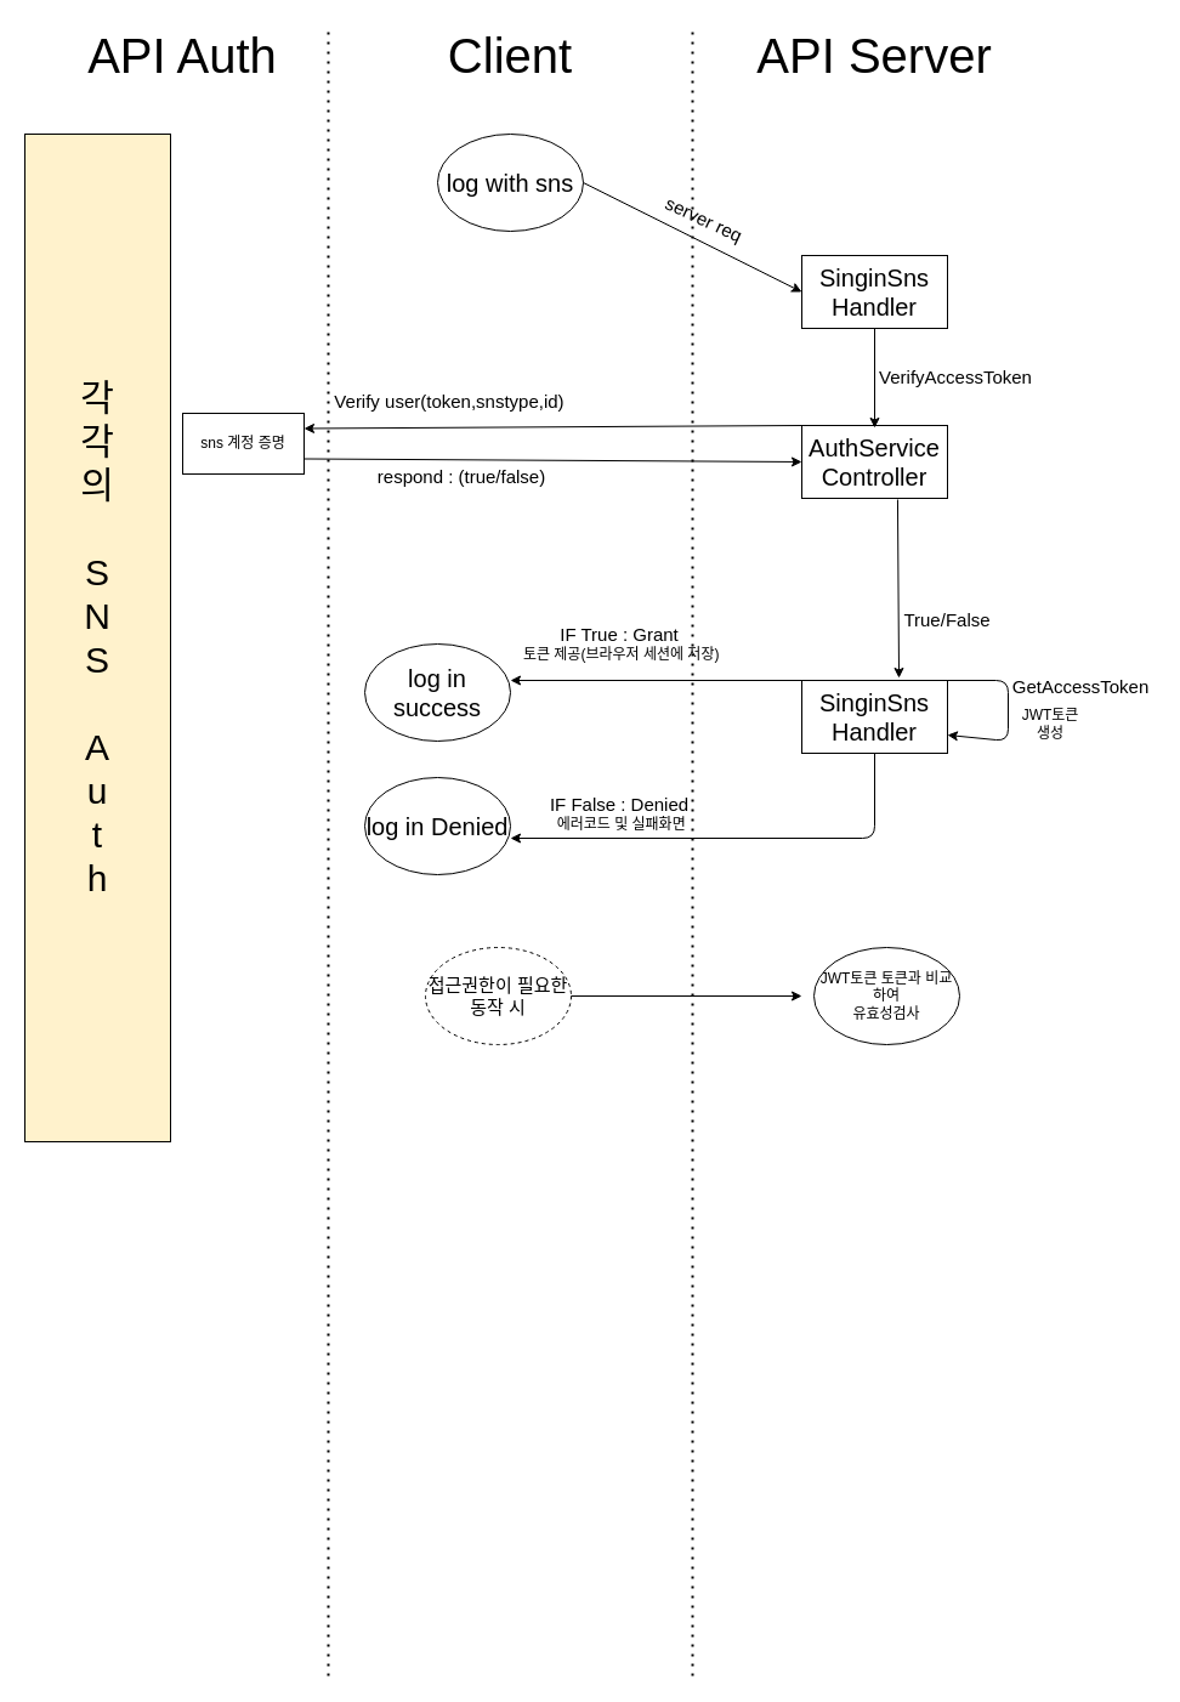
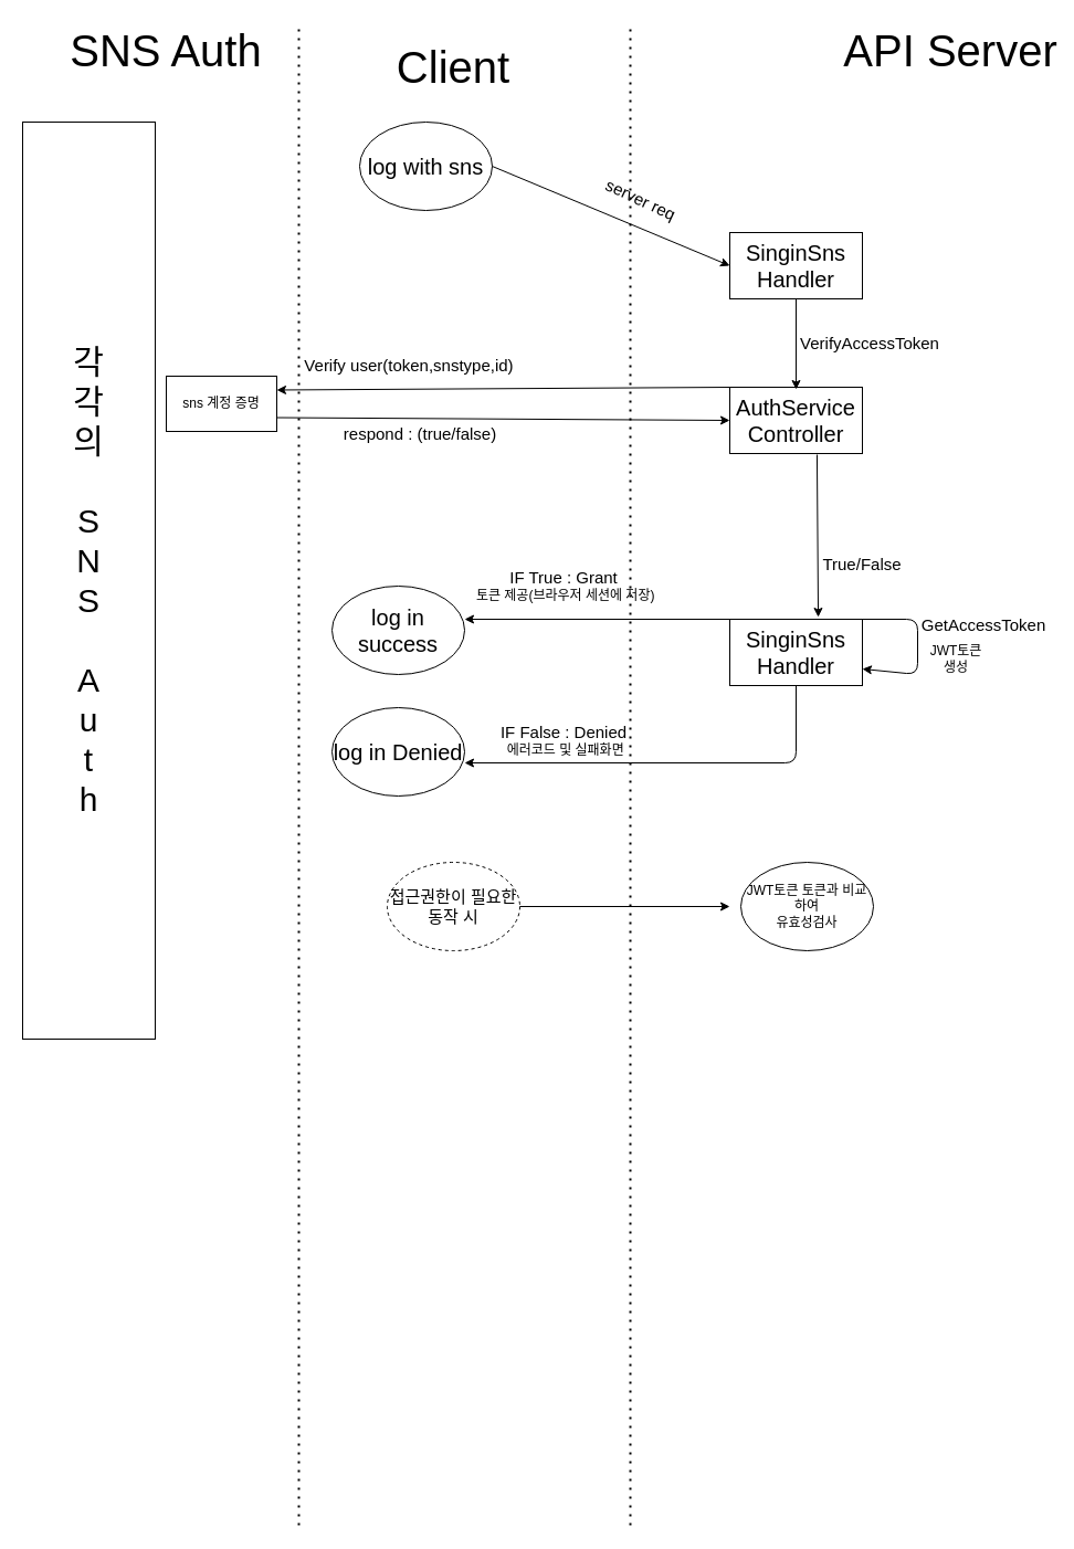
- <mxCell id="4" value="&lt;font style=&quot;font-size: 40px&quot;&gt;API Auth&lt;br&gt;&lt;/font&gt;" style="text;html=1;strokeColor=none;fillColor=none;align=center;verticalAlign=middle;whiteSpace=wrap;rounded=0;" vertex="1" parent="1"><mxGeometry x="50" y="20" width="200" height="50" as="geometry" /></mxCell>
+ <mxCell id="4" value="&lt;font style=&quot;font-size: 40px&quot;&gt;SNS Auth&lt;br&gt;&lt;/font&gt;" style="text;html=1;strokeColor=none;fillColor=none;align=center;verticalAlign=middle;whiteSpace=wrap;rounded=0;" vertex="1" parent="1"><mxGeometry x="50" y="20" width="200" height="50" as="geometry" /></mxCell>
- <mxCell id="5" value="&lt;font style=&quot;font-size: 40px&quot;&gt;Client&lt;/font&gt;" style="text;html=1;strokeColor=none;fillColor=none;align=center;verticalAlign=middle;whiteSpace=wrap;rounded=0;" vertex="1" parent="1"><mxGeometry x="320" y="20" width="200" height="50" as="geometry" /></mxCell>
+ <mxCell id="5" value="&lt;font style=&quot;font-size: 40px&quot;&gt;Client&lt;/font&gt;" style="text;html=1;strokeColor=none;fillColor=none;align=center;verticalAlign=middle;whiteSpace=wrap;rounded=0;" vertex="1" parent="1"><mxGeometry x="310" y="35" width="200" height="50" as="geometry" /></mxCell>
- <mxCell id="6" value="&lt;font style=&quot;font-size: 40px&quot;&gt;API Server&lt;/font&gt;" style="text;html=1;strokeColor=none;fillColor=none;align=center;verticalAlign=middle;whiteSpace=wrap;rounded=0;" vertex="1" parent="1"><mxGeometry x="620" y="20" width="200" height="50" as="geometry" /></mxCell>
+ <mxCell id="6" value="&lt;font style=&quot;font-size: 40px&quot;&gt;API Server&lt;/font&gt;" style="text;html=1;strokeColor=none;fillColor=none;align=center;verticalAlign=middle;whiteSpace=wrap;rounded=0;" vertex="1" parent="1"><mxGeometry x="760" y="20" width="200" height="50" as="geometry" /></mxCell>
- <mxCell id="7" value="&lt;font style=&quot;font-size: 20px&quot;&gt;log with sns&lt;/font&gt;" style="ellipse;whiteSpace=wrap;html=1;" vertex="1" parent="1"><mxGeometry x="360" y="110" width="120" height="80" as="geometry" /></mxCell>
+ <mxCell id="7" value="&lt;font style=&quot;font-size: 20px&quot;&gt;log with sns&lt;/font&gt;" style="ellipse;whiteSpace=wrap;html=1;" vertex="1" parent="1"><mxGeometry x="325" y="110" width="120" height="80" as="geometry" /></mxCell>
- <mxCell id="12" value="&lt;div style=&quot;font-size: 30px&quot;&gt;&lt;font style=&quot;font-size: 30px&quot;&gt;각&lt;/font&gt;&lt;/div&gt;&lt;div style=&quot;font-size: 30px&quot;&gt;&lt;font style=&quot;font-size: 30px&quot;&gt;각&lt;/font&gt;&lt;/div&gt;&lt;div style=&quot;font-size: 30px&quot;&gt;&lt;font style=&quot;font-size: 30px&quot;&gt;의&lt;/font&gt;&lt;/div&gt;&lt;div style=&quot;font-size: 30px&quot;&gt;&lt;font style=&quot;font-size: 30px&quot;&gt;&lt;br&gt;&lt;/font&gt;&lt;/div&gt;&lt;div style=&quot;font-size: 30px&quot;&gt;&lt;font style=&quot;font-size: 30px&quot;&gt;S&lt;/font&gt;&lt;/div&gt;&lt;div style=&quot;font-size: 30px&quot;&gt;&lt;font style=&quot;font-size: 30px&quot;&gt;N&lt;/font&gt;&lt;/div&gt;&lt;div style=&quot;font-size: 30px&quot;&gt;&lt;font style=&quot;font-size: 30px&quot;&gt;S&lt;/font&gt;&lt;/div&gt;&lt;div style=&quot;font-size: 30px&quot;&gt;&lt;font style=&quot;font-size: 30px&quot;&gt;&lt;br&gt;&lt;/font&gt;&lt;/div&gt;&lt;div style=&quot;font-size: 30px&quot;&gt;&lt;font style=&quot;font-size: 30px&quot;&gt;A&lt;/font&gt;&lt;/div&gt;&lt;div style=&quot;font-size: 30px&quot;&gt;&lt;font style=&quot;font-size: 30px&quot;&gt;u&lt;/font&gt;&lt;/div&gt;&lt;div style=&quot;font-size: 30px&quot;&gt;&lt;font style=&quot;font-size: 30px&quot;&gt;t&lt;/font&gt;&lt;/div&gt;&lt;div style=&quot;font-size: 30px&quot;&gt;&lt;font style=&quot;font-size: 30px&quot;&gt;h&lt;br&gt;&lt;/font&gt;&lt;/div&gt;" style="rounded=0;whiteSpace=wrap;html=1;fillColor=#fff2cc;" vertex="1" parent="1"><mxGeometry y="110" width="120" height="830" as="geometry" x="20" /></mxCell>
+ <mxCell id="12" value="&lt;div style=&quot;font-size: 30px&quot;&gt;&lt;font style=&quot;font-size: 30px&quot;&gt;각&lt;/font&gt;&lt;/div&gt;&lt;div style=&quot;font-size: 30px&quot;&gt;&lt;font style=&quot;font-size: 30px&quot;&gt;각&lt;/font&gt;&lt;/div&gt;&lt;div style=&quot;font-size: 30px&quot;&gt;&lt;font style=&quot;font-size: 30px&quot;&gt;의&lt;/font&gt;&lt;/div&gt;&lt;div style=&quot;font-size: 30px&quot;&gt;&lt;font style=&quot;font-size: 30px&quot;&gt;&lt;br&gt;&lt;/font&gt;&lt;/div&gt;&lt;div style=&quot;font-size: 30px&quot;&gt;&lt;font style=&quot;font-size: 30px&quot;&gt;S&lt;/font&gt;&lt;/div&gt;&lt;div style=&quot;font-size: 30px&quot;&gt;&lt;font style=&quot;font-size: 30px&quot;&gt;N&lt;/font&gt;&lt;/div&gt;&lt;div style=&quot;font-size: 30px&quot;&gt;&lt;font style=&quot;font-size: 30px&quot;&gt;S&lt;/font&gt;&lt;/div&gt;&lt;div style=&quot;font-size: 30px&quot;&gt;&lt;font style=&quot;font-size: 30px&quot;&gt;&lt;br&gt;&lt;/font&gt;&lt;/div&gt;&lt;div style=&quot;font-size: 30px&quot;&gt;&lt;font style=&quot;font-size: 30px&quot;&gt;A&lt;/font&gt;&lt;/div&gt;&lt;div style=&quot;font-size: 30px&quot;&gt;&lt;font style=&quot;font-size: 30px&quot;&gt;u&lt;/font&gt;&lt;/div&gt;&lt;div style=&quot;font-size: 30px&quot;&gt;&lt;font style=&quot;font-size: 30px&quot;&gt;t&lt;/font&gt;&lt;/div&gt;&lt;div style=&quot;font-size: 30px&quot;&gt;&lt;font style=&quot;font-size: 30px&quot;&gt;h&lt;br&gt;&lt;/font&gt;&lt;/div&gt;" style="rounded=0;whiteSpace=wrap;html=1;" vertex="1" parent="1"><mxGeometry y="110" width="120" height="830" as="geometry" x="20" /></mxCell>
